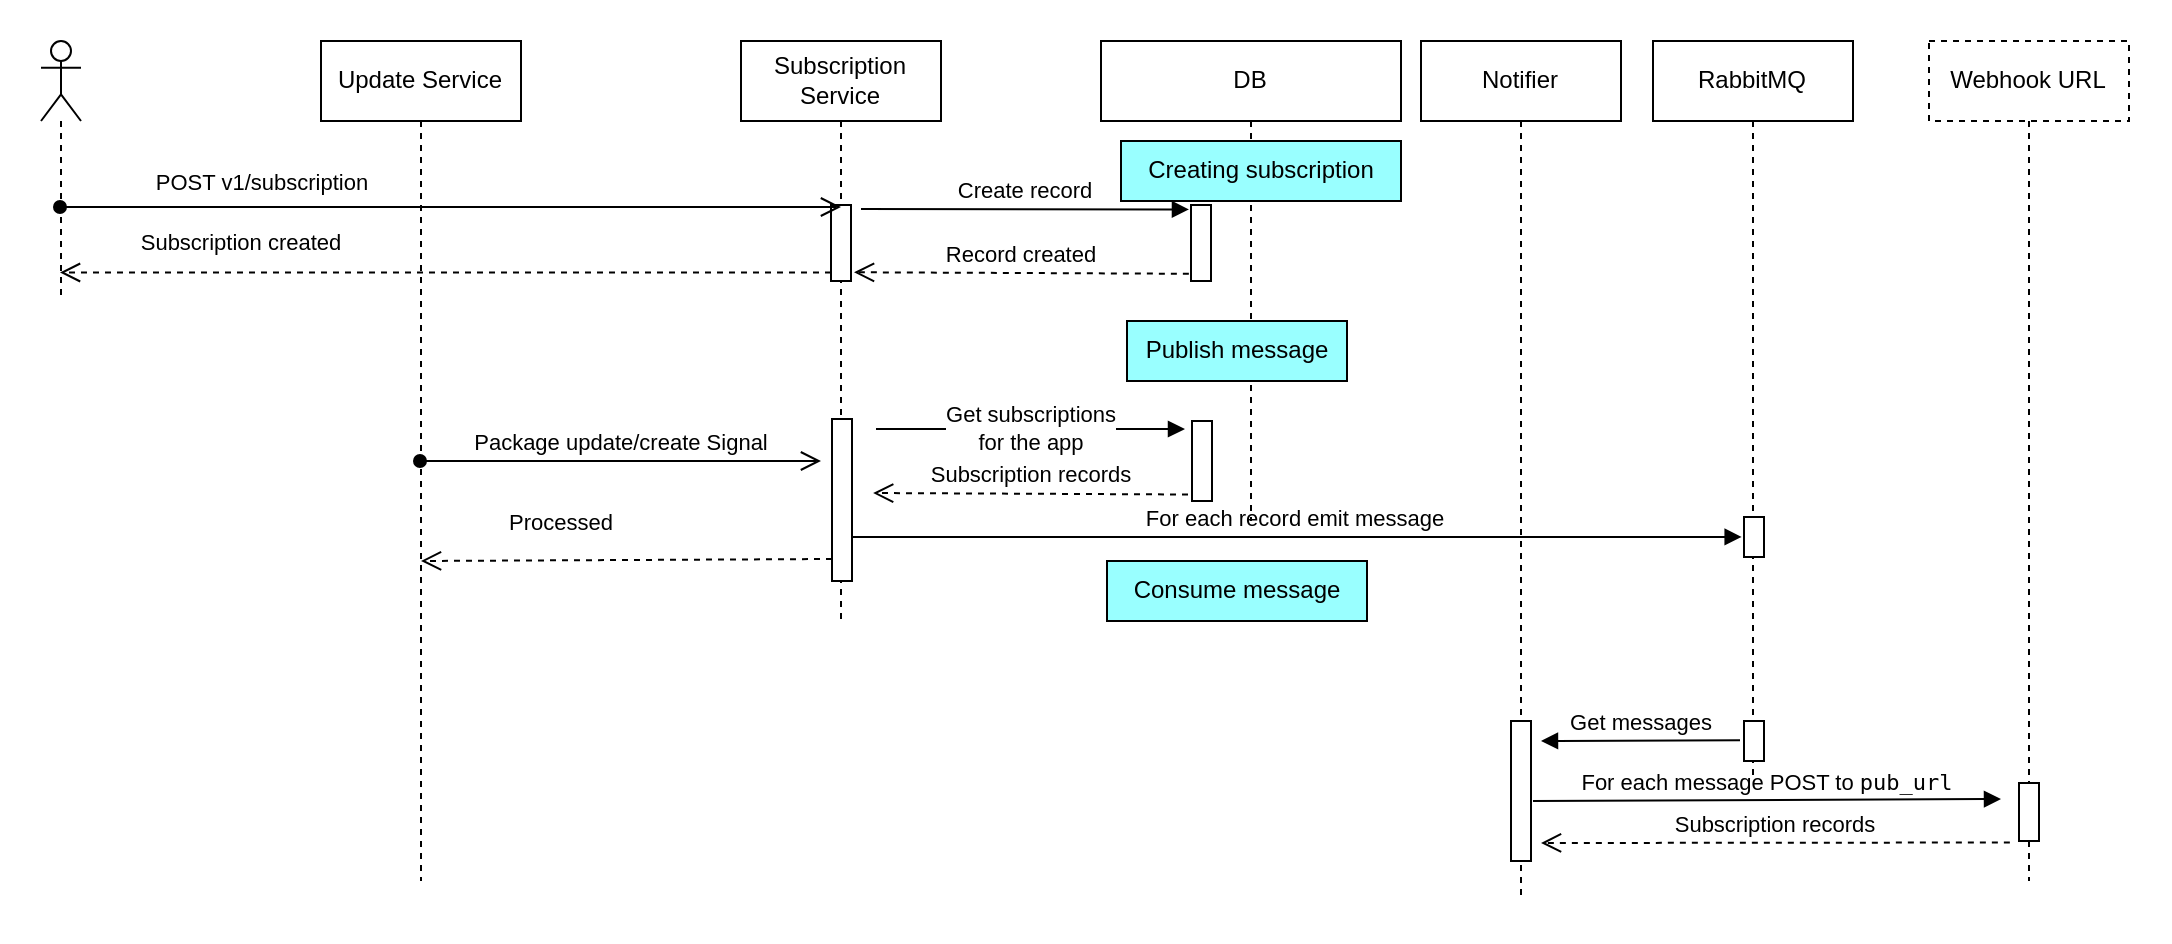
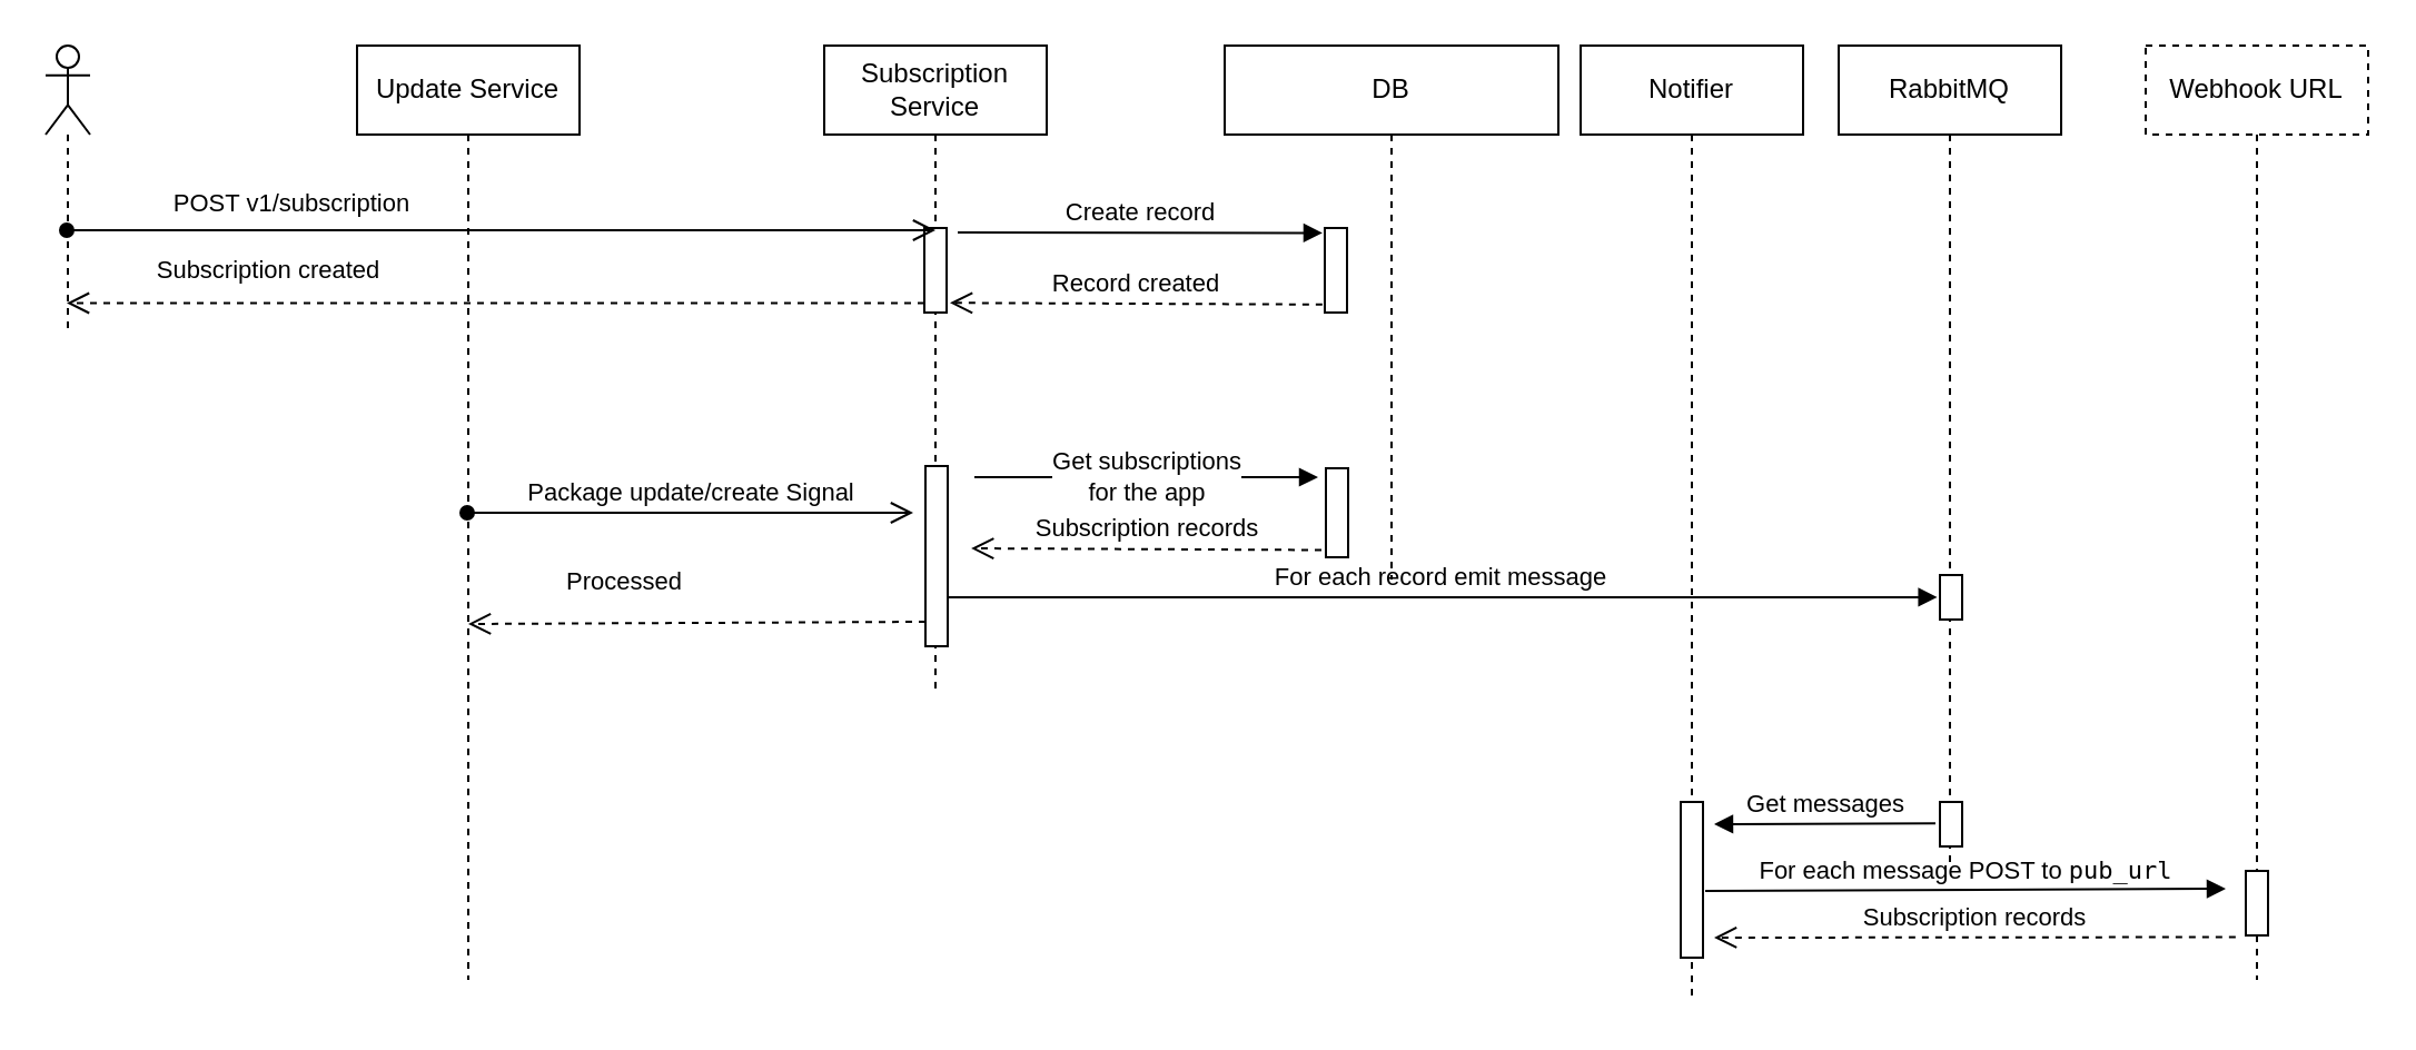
- <mxCell id="11" value="Creating subscription" style="text;html=1;align=center;verticalAlign=middle;resizable=0;points=[];autosize=1;rounded=0;strokeColor=#000000;fillColor=#99FFFF;" parent="7" vertex="1"><mxGeometry x="10" y="50" width="140" height="30" as="geometry" /></mxCell>
- <mxCell id="23" value="Publish message" style="text;html=1;align=center;verticalAlign=middle;resizable=0;points=[];autosize=1;rounded=0;strokeColor=#000000;fillColor=#99FFFF;" parent="1" vertex="1"><mxGeometry x="563" y="160" width="110" height="30" as="geometry" /></mxCell>
- <mxCell id="24" value="Consume message" style="text;html=1;align=center;verticalAlign=middle;resizable=0;points=[];autosize=1;rounded=0;strokeColor=#000000;fillColor=#99FFFF;" parent="1" vertex="1"><mxGeometry x="553" y="280" width="130" height="30" as="geometry" /></mxCell>
